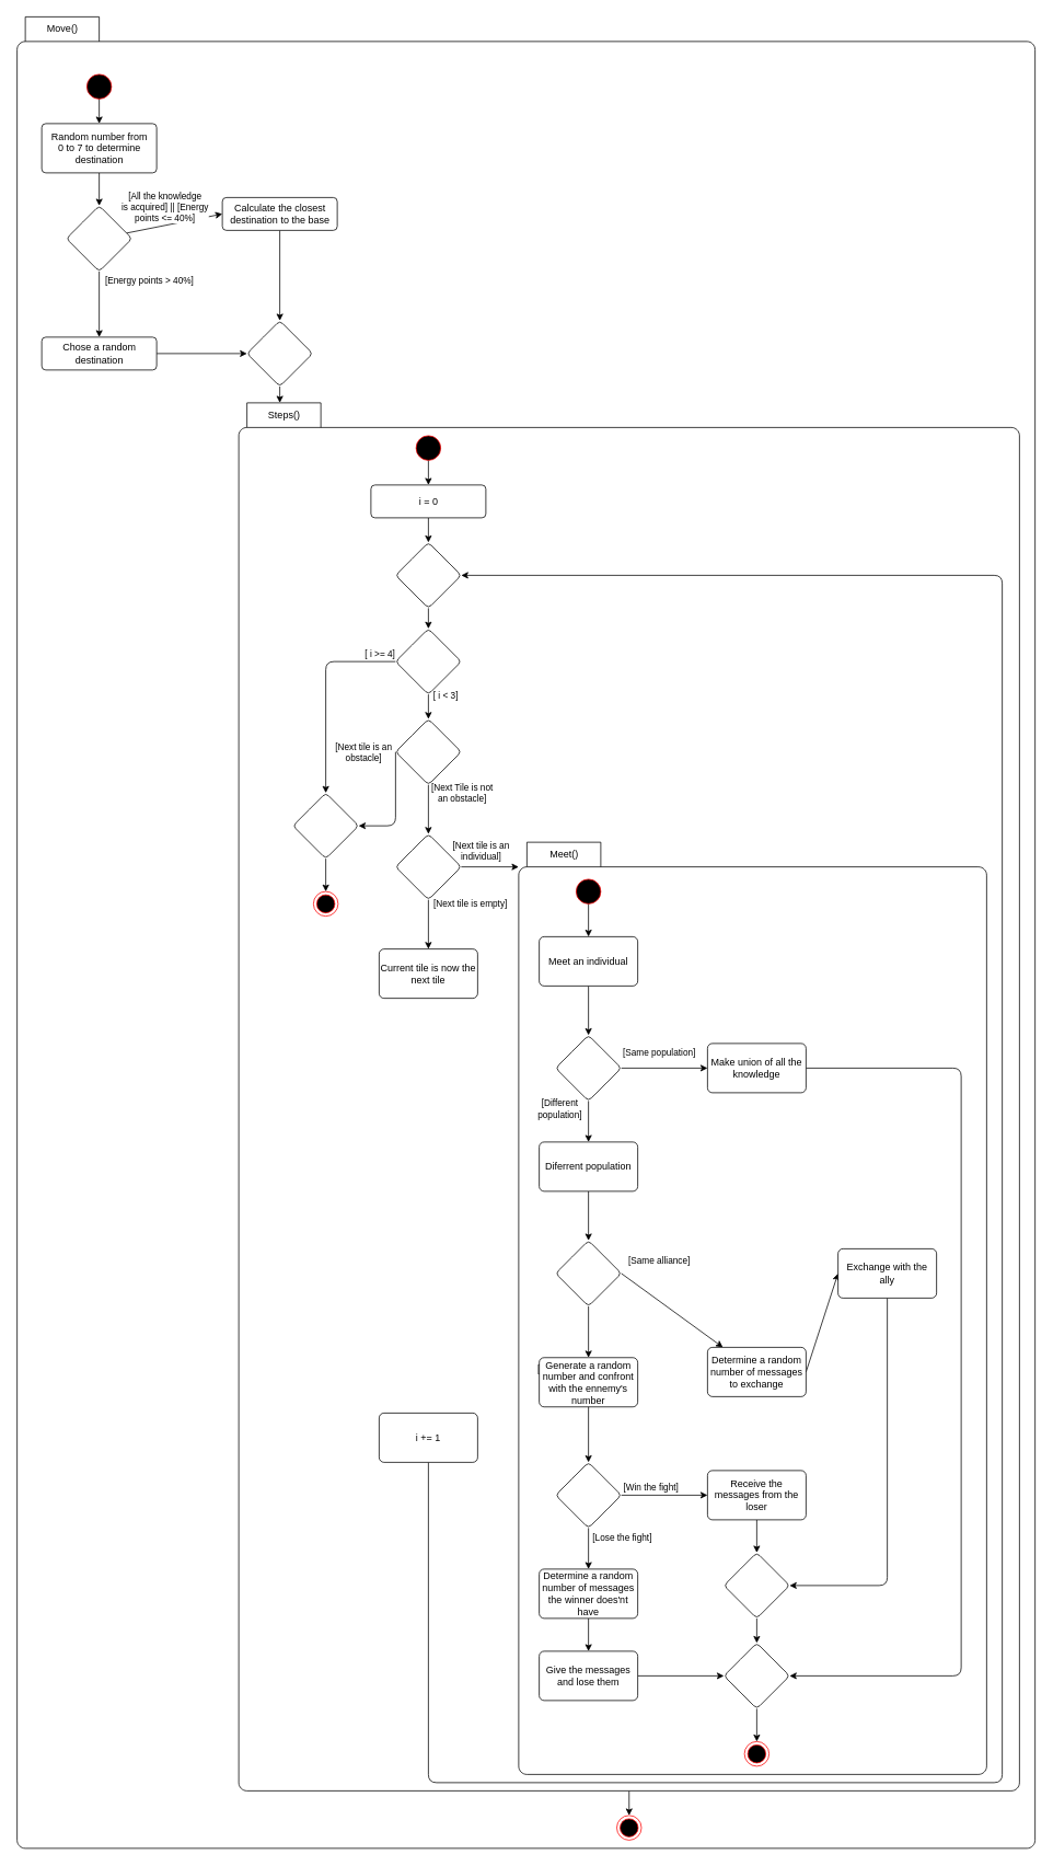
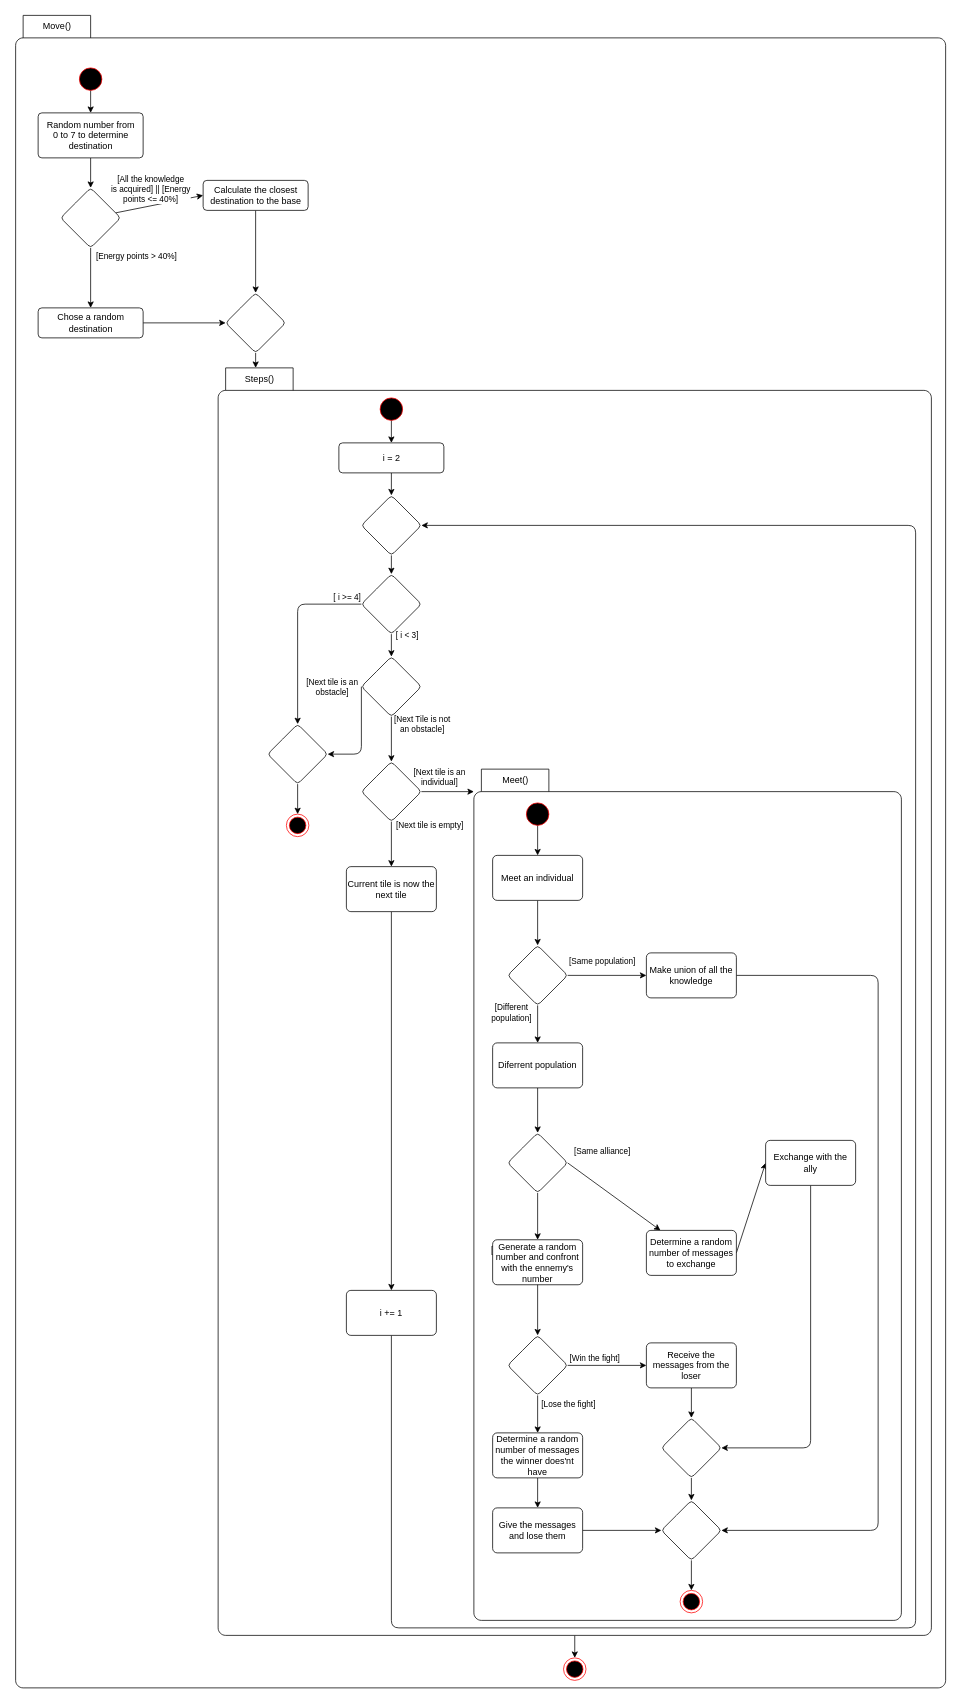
- <mxCell id="24" value="i = 0" style="html=1;align=center;verticalAlign=middle;rounded=1;absoluteArcSize=1;arcSize=10;dashed=0;" vertex="1" parent="1"><mxGeometry x="451" y="590" width="140" height="40" as="geometry" /></mxCell>
+ <mxCell id="24" value="i = 2" style="html=1;align=center;verticalAlign=middle;rounded=1;absoluteArcSize=1;arcSize=10;dashed=0;" vertex="1" parent="1"><mxGeometry x="451" y="590" width="140" height="40" as="geometry" /></mxCell>
+ <mxCell id="35" value="" style="edgeStyle=none;html=1;" edge="1" parent="1" source="36" target="38"><mxGeometry relative="1" as="geometry" /></mxCell>
